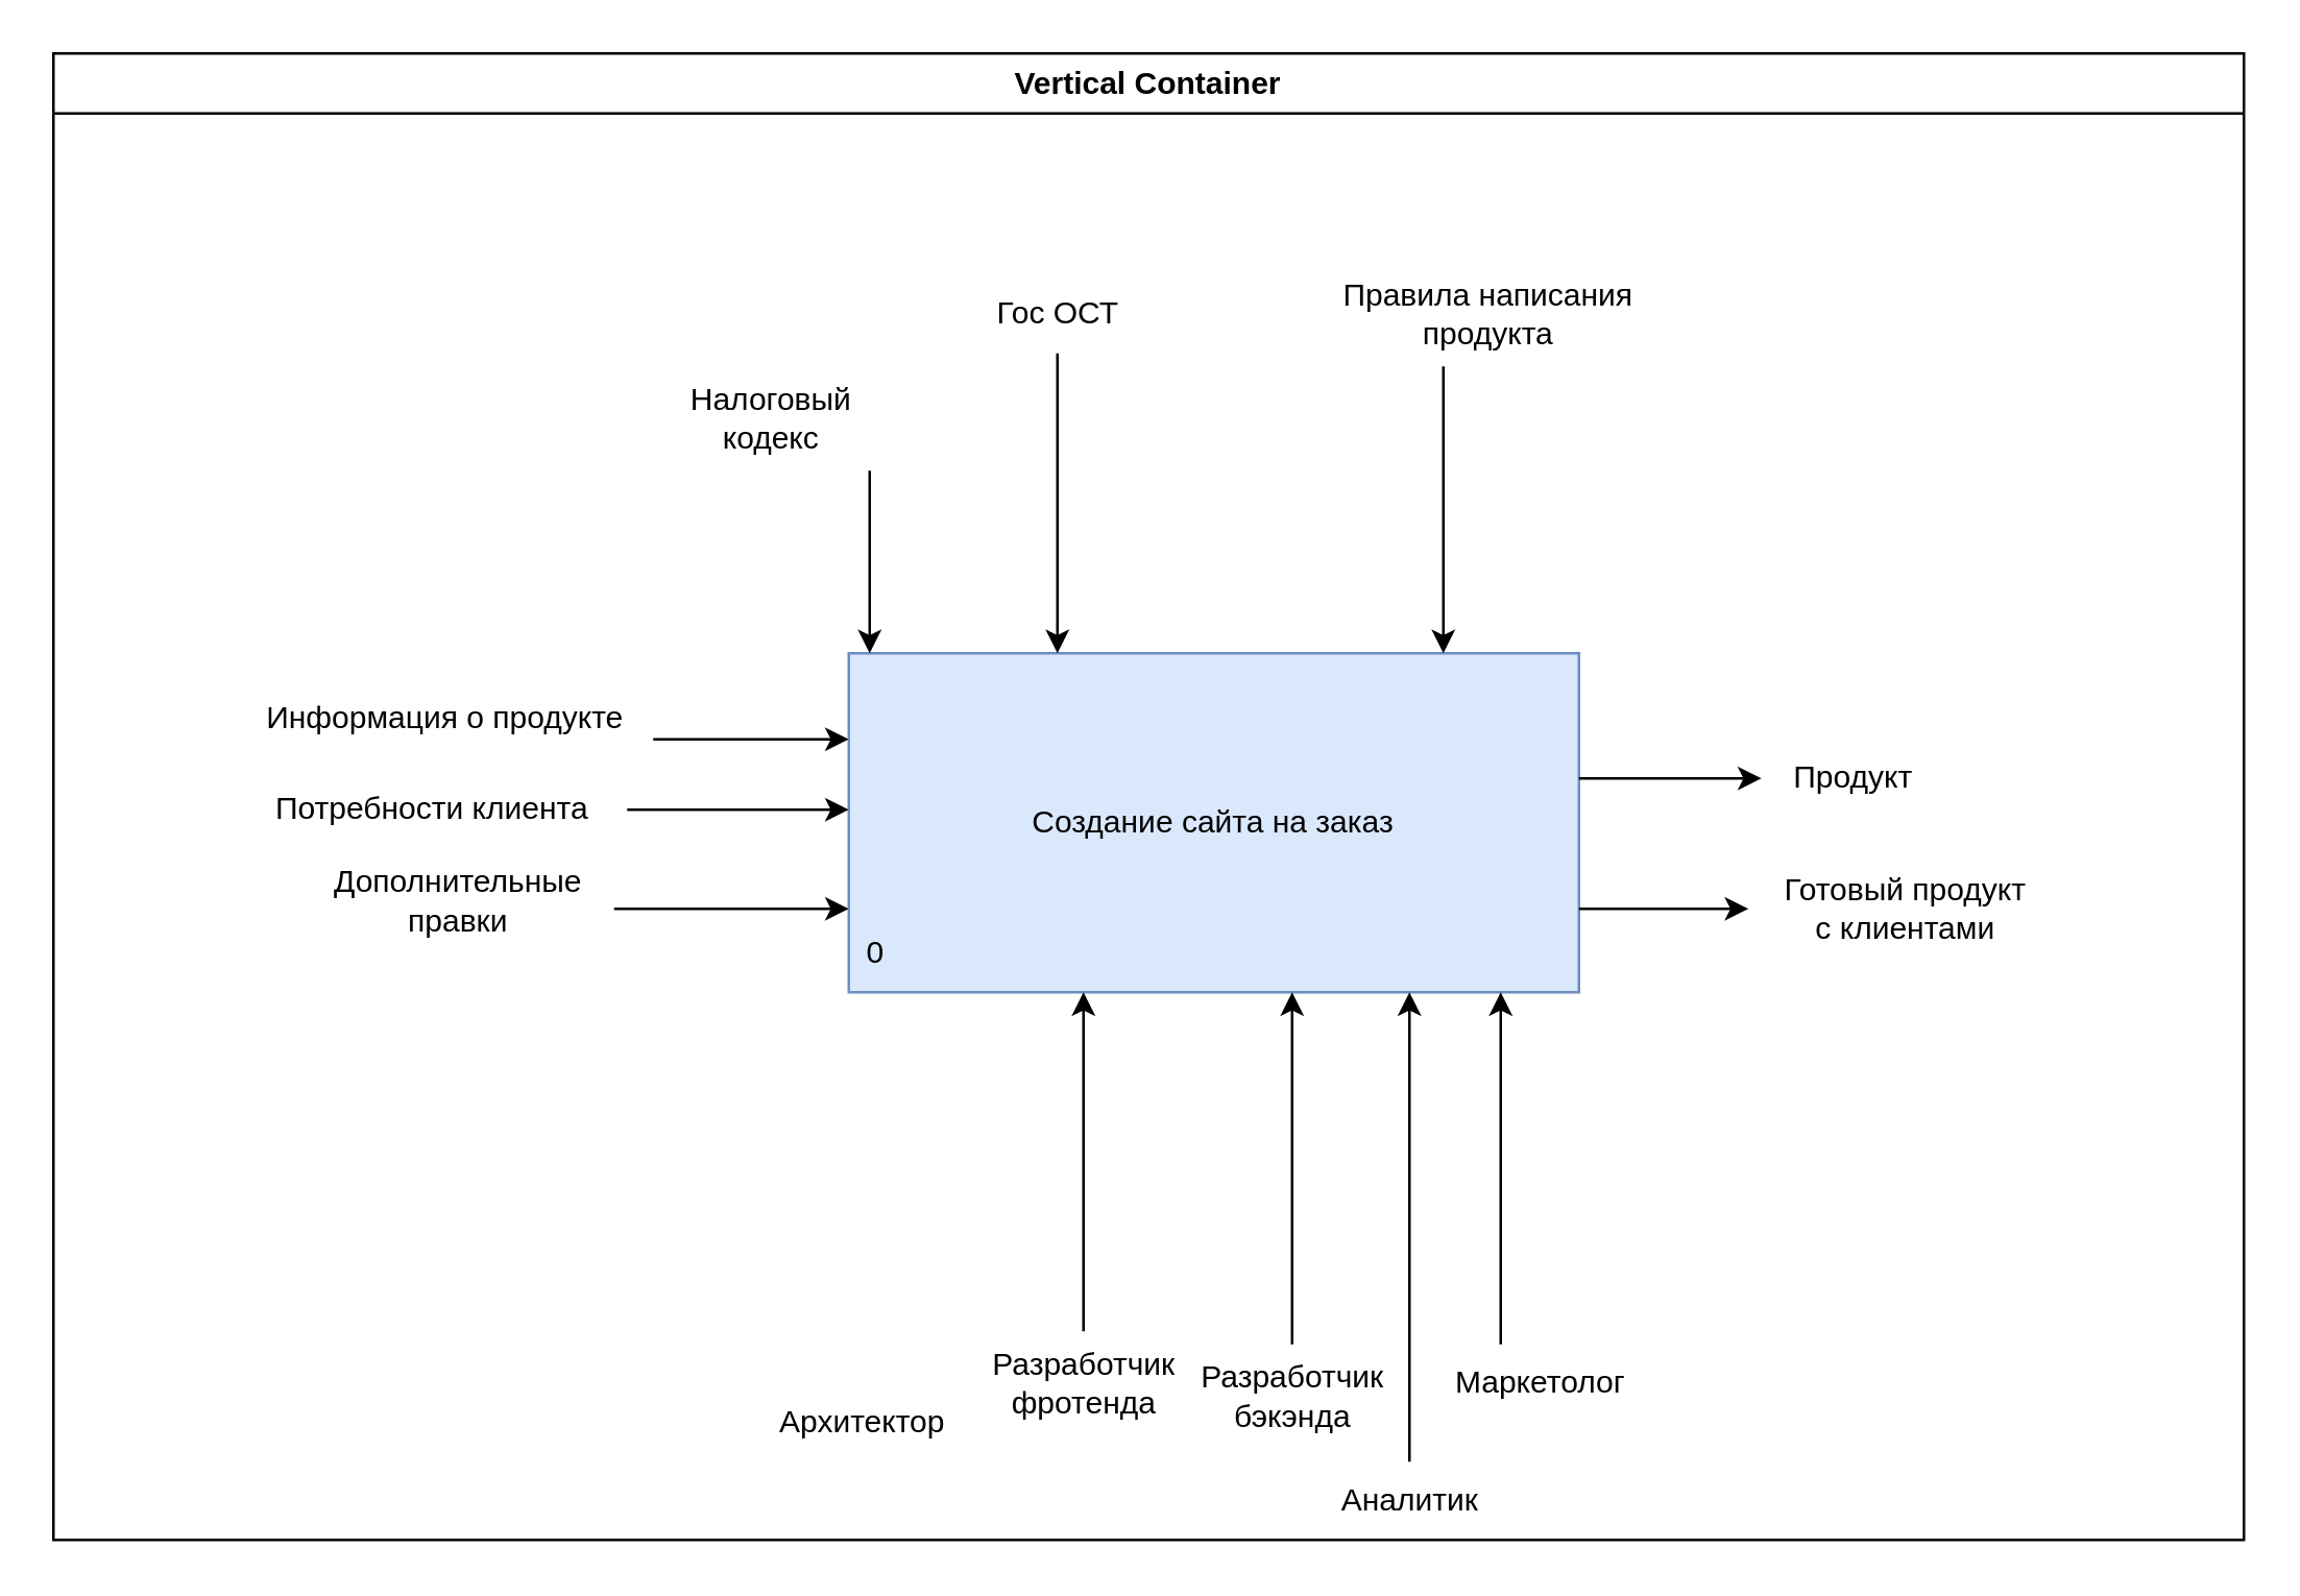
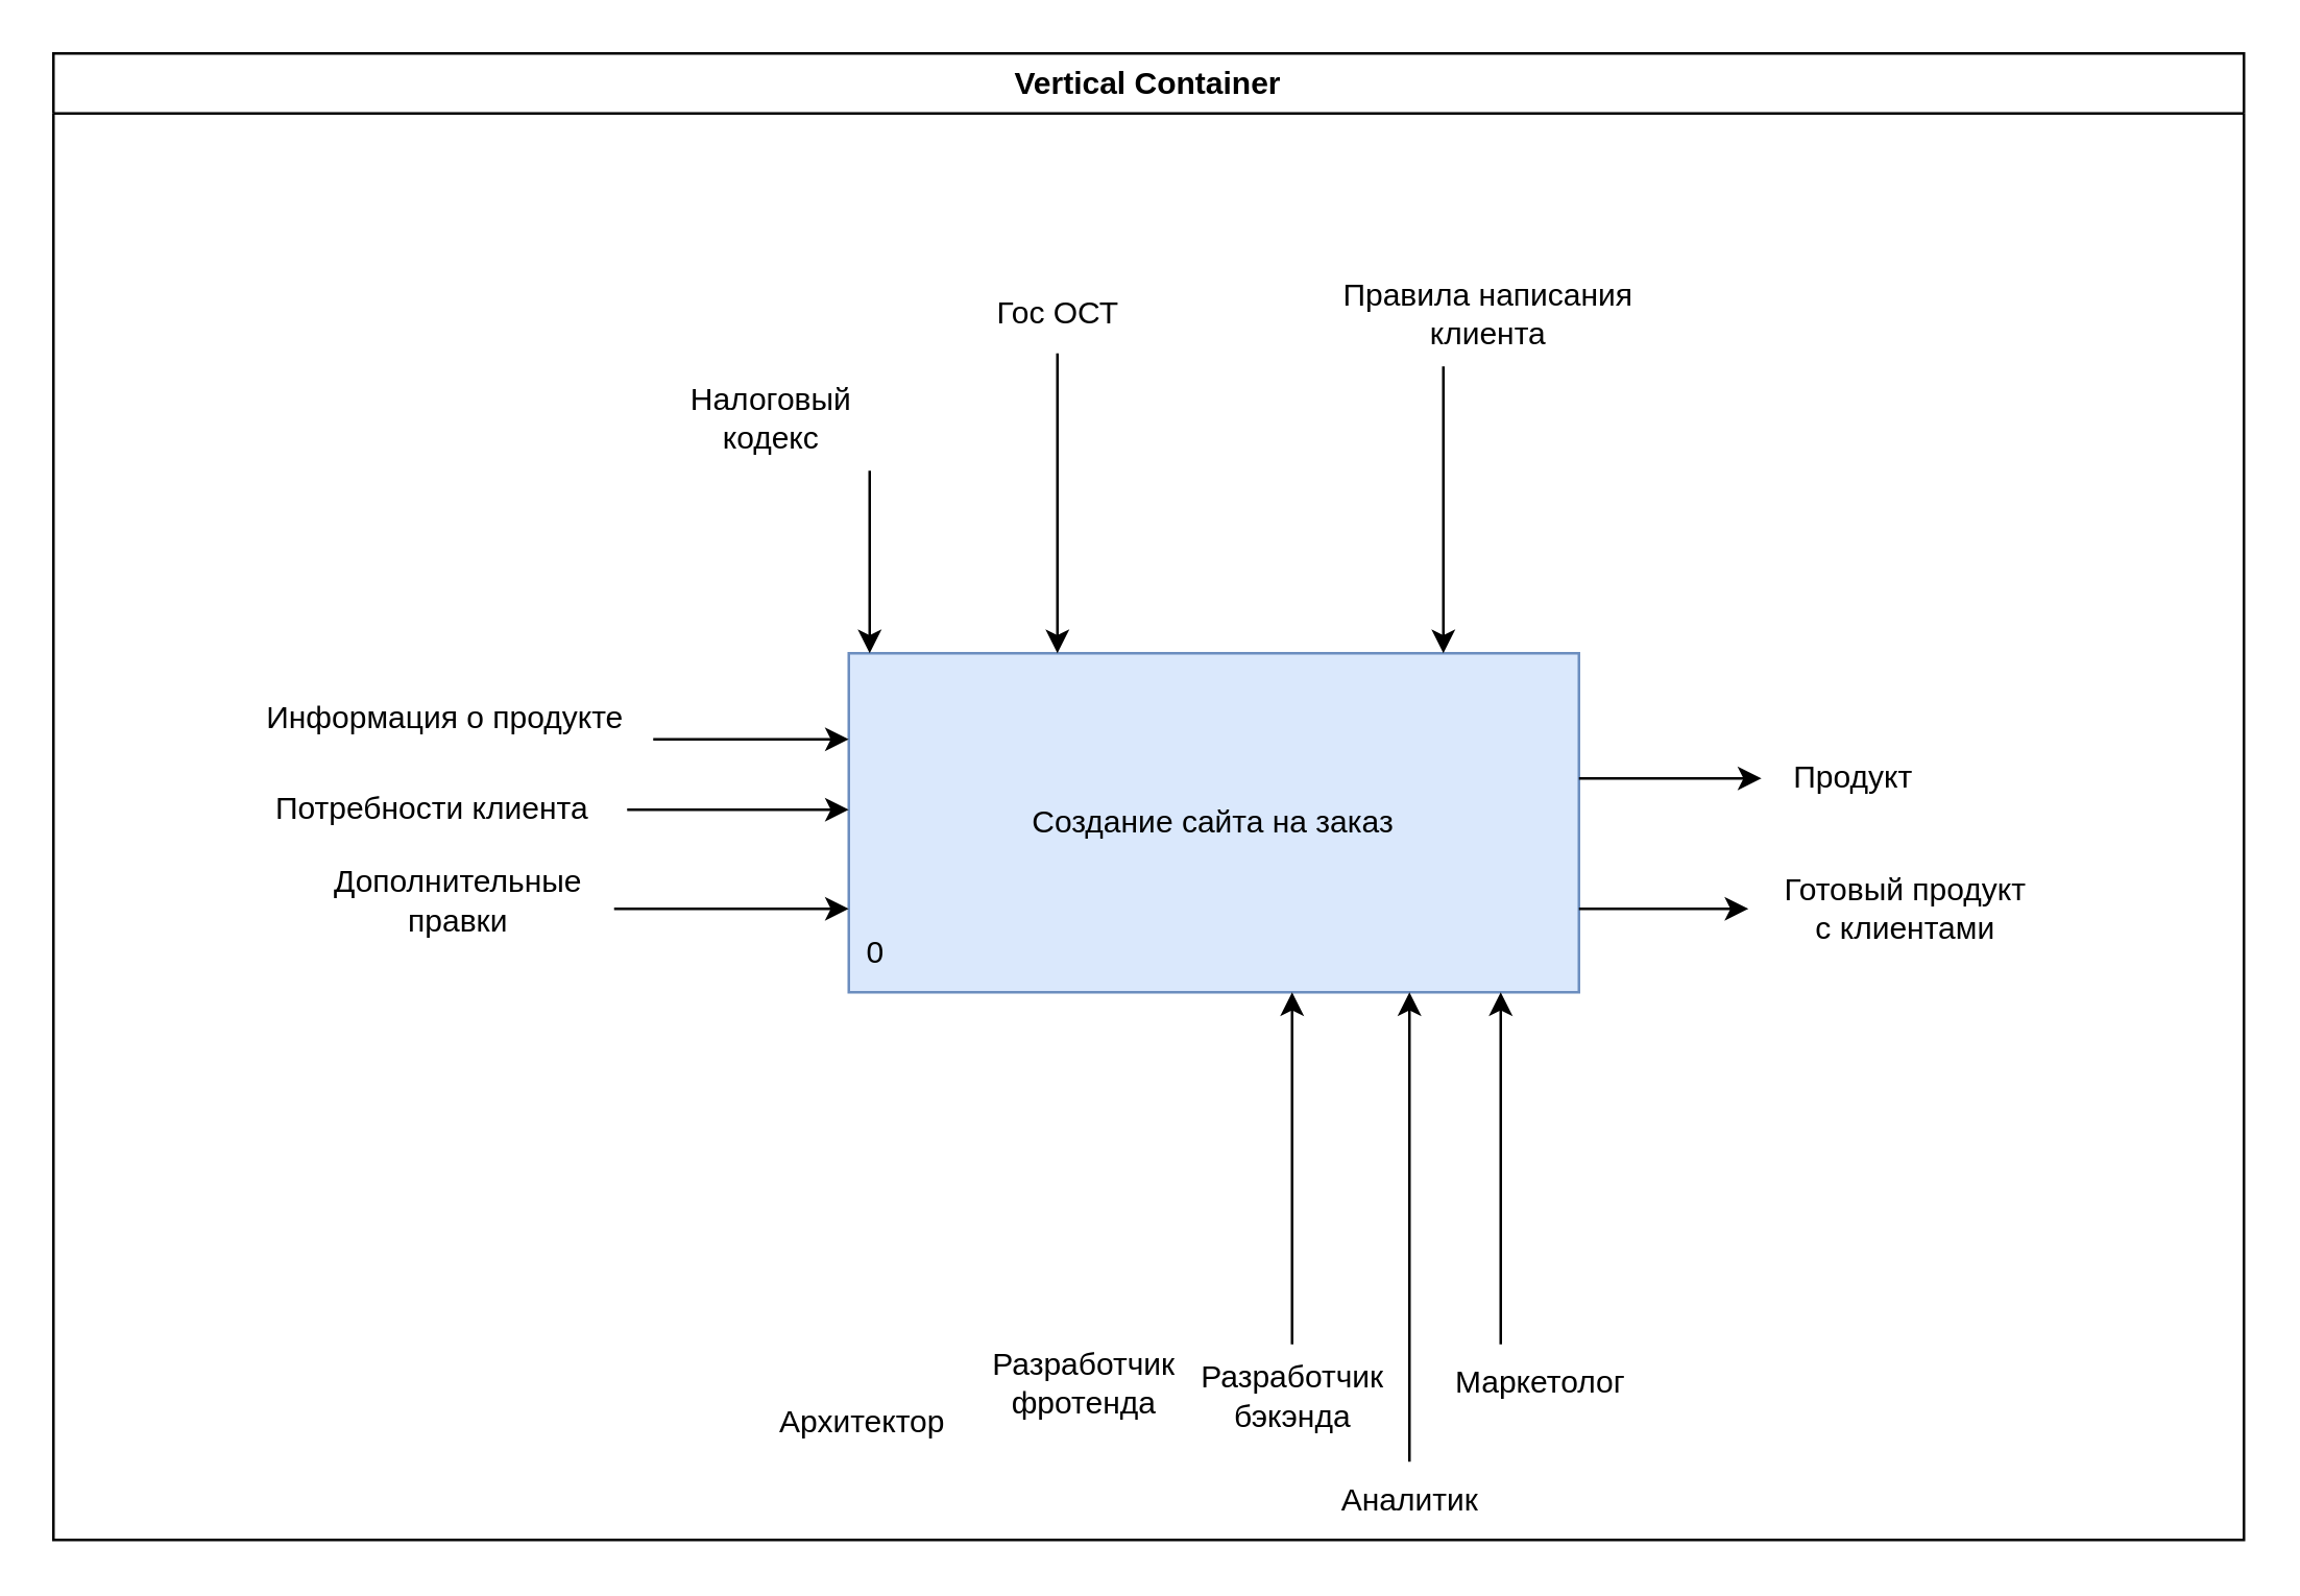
- <mxCell id="22" value="Правила написания&lt;br&gt;продукта" style="text;html=1;align=center;verticalAlign=middle;resizable=0;points=[];autosize=1;strokeColor=none;fillColor=none;" parent="2" vertex="1"><mxGeometry x="480" y="80" width="140" height="40" as="geometry" /></mxCell>
+ <mxCell id="22" value="Правила написания&lt;br&gt;клиента" style="text;html=1;align=center;verticalAlign=middle;resizable=0;points=[];autosize=1;strokeColor=none;fillColor=none;" parent="2" vertex="1"><mxGeometry x="480" y="80" width="140" height="40" as="geometry" /></mxCell>
- <mxCell id="5" style="edgeStyle=elbowEdgeStyle;html=1;" parent="2" source="6" target="3" edge="1"><mxGeometry relative="1" as="geometry" /></mxCell>
